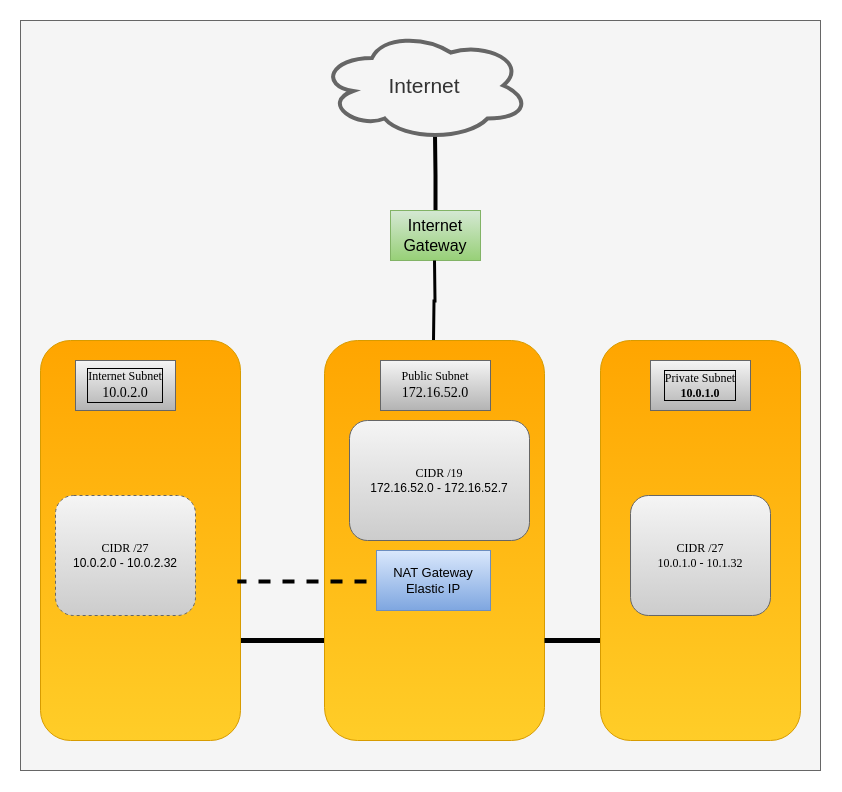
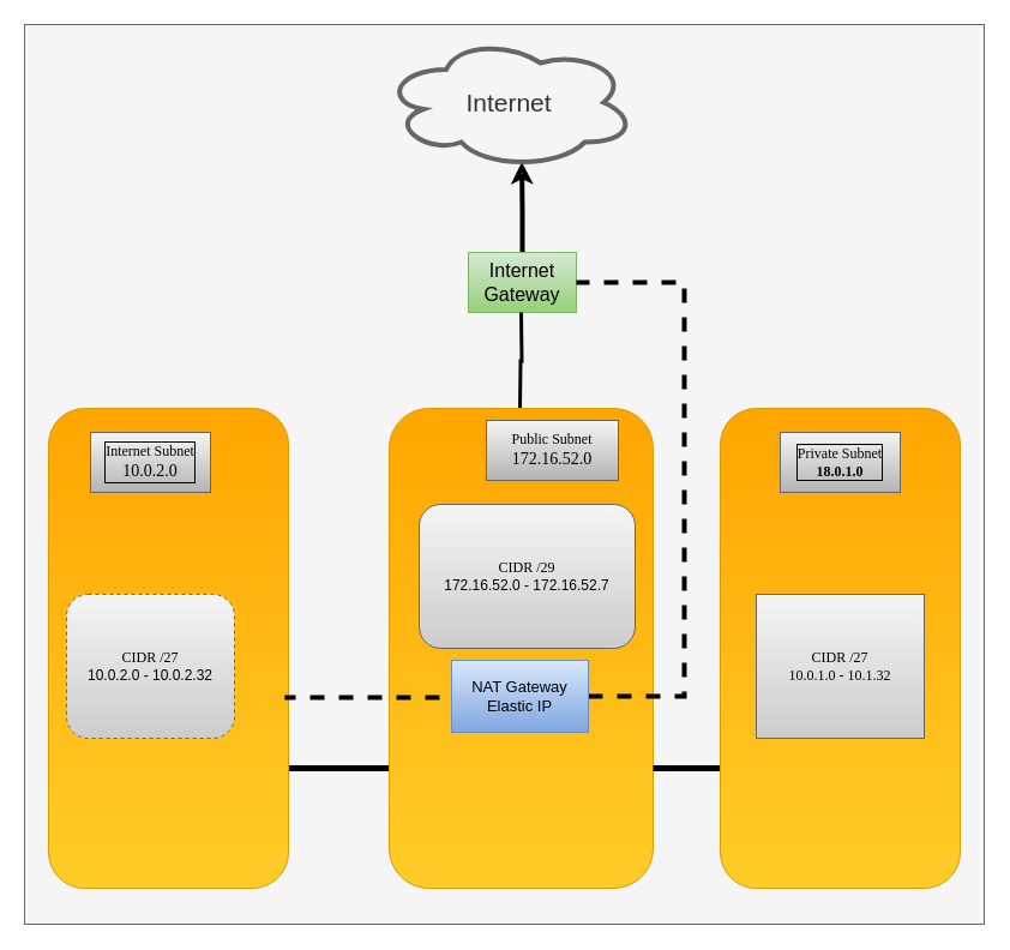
- <mxCell id="5" style="edgeStyle=orthogonalEdgeStyle;rounded=0;orthogonalLoop=1;jettySize=auto;html=1;exitX=0.5;exitY=0;exitDx=0;exitDy=0;entryX=0.55;entryY=0.95;entryDx=0;entryDy=0;entryPerimeter=0;strokeColor=#000000;strokeWidth=4;endArrow=none;endFill=0;" edge="1" parent="1" source="6" target="17"><mxGeometry relative="1" as="geometry" /></mxCell>
+ <mxCell id="5" style="edgeStyle=orthogonalEdgeStyle;rounded=0;orthogonalLoop=1;jettySize=auto;html=1;exitX=0.5;exitY=0;exitDx=0;exitDy=0;entryX=0.55;entryY=0.95;entryDx=0;entryDy=0;entryPerimeter=0;strokeColor=#000000;strokeWidth=4;endArrow=classic;endFill=0;" edge="1" parent="1" source="6" target="17"><mxGeometry relative="1" as="geometry" /></mxCell>
- <mxCell id="16" value="Public Subnet&lt;br&gt;&lt;div style=&quot;font-size: 14px; line-height: 19px;&quot;&gt;172.16.52.0&lt;/div&gt;" style="text;strokeColor=#666666;align=center;fillColor=#f5f5f5;html=1;verticalAlign=middle;whiteSpace=wrap;rounded=0;labelBackgroundColor=none;gradientColor=#b3b3b3;fontColor=#000000;fontFamily=Lucida Console;" parent="1" vertex="1"><mxGeometry x="380" y="360" width="110" height="50" as="geometry" /></mxCell>
+ <mxCell id="16" value="Public Subnet&lt;br&gt;&lt;div style=&quot;font-size: 14px; line-height: 19px;&quot;&gt;172.16.52.0&lt;/div&gt;" style="text;strokeColor=#666666;align=center;fillColor=#f5f5f5;html=1;verticalAlign=middle;whiteSpace=wrap;rounded=0;labelBackgroundColor=none;gradientColor=#b3b3b3;fontColor=#000000;fontFamily=Lucida Console;" parent="1" vertex="1"><mxGeometry x="405" y="350" width="110" height="50" as="geometry" /></mxCell>
- <mxCell id="15" value="Private Subnet&lt;br&gt;&lt;b&gt;10.0.1.0&lt;/b&gt;" style="text;align=center;html=1;verticalAlign=middle;whiteSpace=wrap;rounded=0;labelBackgroundColor=none;fontFamily=Lucida Console;fillColor=#f5f5f5;gradientColor=#b3b3b3;strokeColor=#666666;fontColor=#000000;labelBorderColor=default;" parent="1" vertex="1"><mxGeometry x="650" y="360" width="100" height="50" as="geometry" /></mxCell>
+ <mxCell id="15" value="Private Subnet&lt;br&gt;&lt;b&gt;18.0.1.0&lt;/b&gt;" style="text;align=center;html=1;verticalAlign=middle;whiteSpace=wrap;rounded=0;labelBackgroundColor=none;fontFamily=Lucida Console;fillColor=#f5f5f5;gradientColor=#b3b3b3;strokeColor=#666666;fontColor=#000000;labelBorderColor=default;" parent="1" vertex="1"><mxGeometry x="650" y="360" width="100" height="50" as="geometry" /></mxCell>
- <mxCell id="19" value="&lt;font color=&quot;#000000&quot;&gt;&lt;font face=&quot;Lucida Console&quot;&gt;CIDR /19&lt;br&gt;&lt;/font&gt;172.16.52.0 - 172.16.52.7&lt;br&gt;&lt;/font&gt;" style="rounded=1;whiteSpace=wrap;html=1;fillColor=#f5f5f5;strokeColor=#666666;gradientColor=#CCCCCC;" vertex="1" parent="1"><mxGeometry x="349" y="420" width="180" height="120" as="geometry" /></mxCell>
+ <mxCell id="19" value="&lt;font color=&quot;#000000&quot;&gt;&lt;font face=&quot;Lucida Console&quot;&gt;CIDR /29&lt;br&gt;&lt;/font&gt;172.16.52.0 - 172.16.52.7&lt;br&gt;&lt;/font&gt;" style="rounded=1;whiteSpace=wrap;html=1;fillColor=#f5f5f5;strokeColor=#666666;gradientColor=#CCCCCC;" vertex="1" parent="1"><mxGeometry x="349" y="420" width="180" height="120" as="geometry" /></mxCell>
- <mxCell id="18" value="&lt;font color=&quot;#000000&quot;&gt;&lt;font face=&quot;Lucida Console&quot;&gt;CIDR /27&lt;br&gt;10.0.1.0 - 10.1.32&lt;/font&gt;&lt;br&gt;&lt;/font&gt;" style="rounded=1;whiteSpace=wrap;html=1;fillColor=#f5f5f5;strokeColor=#666666;gradientColor=#CCCCCC;" vertex="1" parent="1"><mxGeometry x="630" y="495" width="140" height="120" as="geometry" /></mxCell>
+ <mxCell id="18" value="&lt;font color=&quot;#000000&quot;&gt;&lt;font face=&quot;Lucida Console&quot;&gt;CIDR /27&lt;br&gt;10.0.1.0 - 10.1.32&lt;/font&gt;&lt;br&gt;&lt;/font&gt;" style="whiteSpace=wrap;html=1;fillColor=#f5f5f5;strokeColor=#666666;gradientColor=#CCCCCC;rounded=0;" vertex="1" parent="1"><mxGeometry x="630" y="495" width="140" height="120" as="geometry" /></mxCell>
+ <mxCell id="11" style="edgeStyle=orthogonalEdgeStyle;rounded=0;orthogonalLoop=1;jettySize=auto;html=1;exitX=1;exitY=0.5;exitDx=0;exitDy=0;entryX=1;entryY=0.5;entryDx=0;entryDy=0;strokeWidth=4;strokeColor=#000000;endArrow=none;endFill=0;dashed=1;" edge="1" parent="1" source="13" target="6"><mxGeometry relative="1" as="geometry"><Array as="points"><mxPoint x="570" y="580" /><mxPoint x="570" y="235" /></Array></mxGeometry></mxCell>
